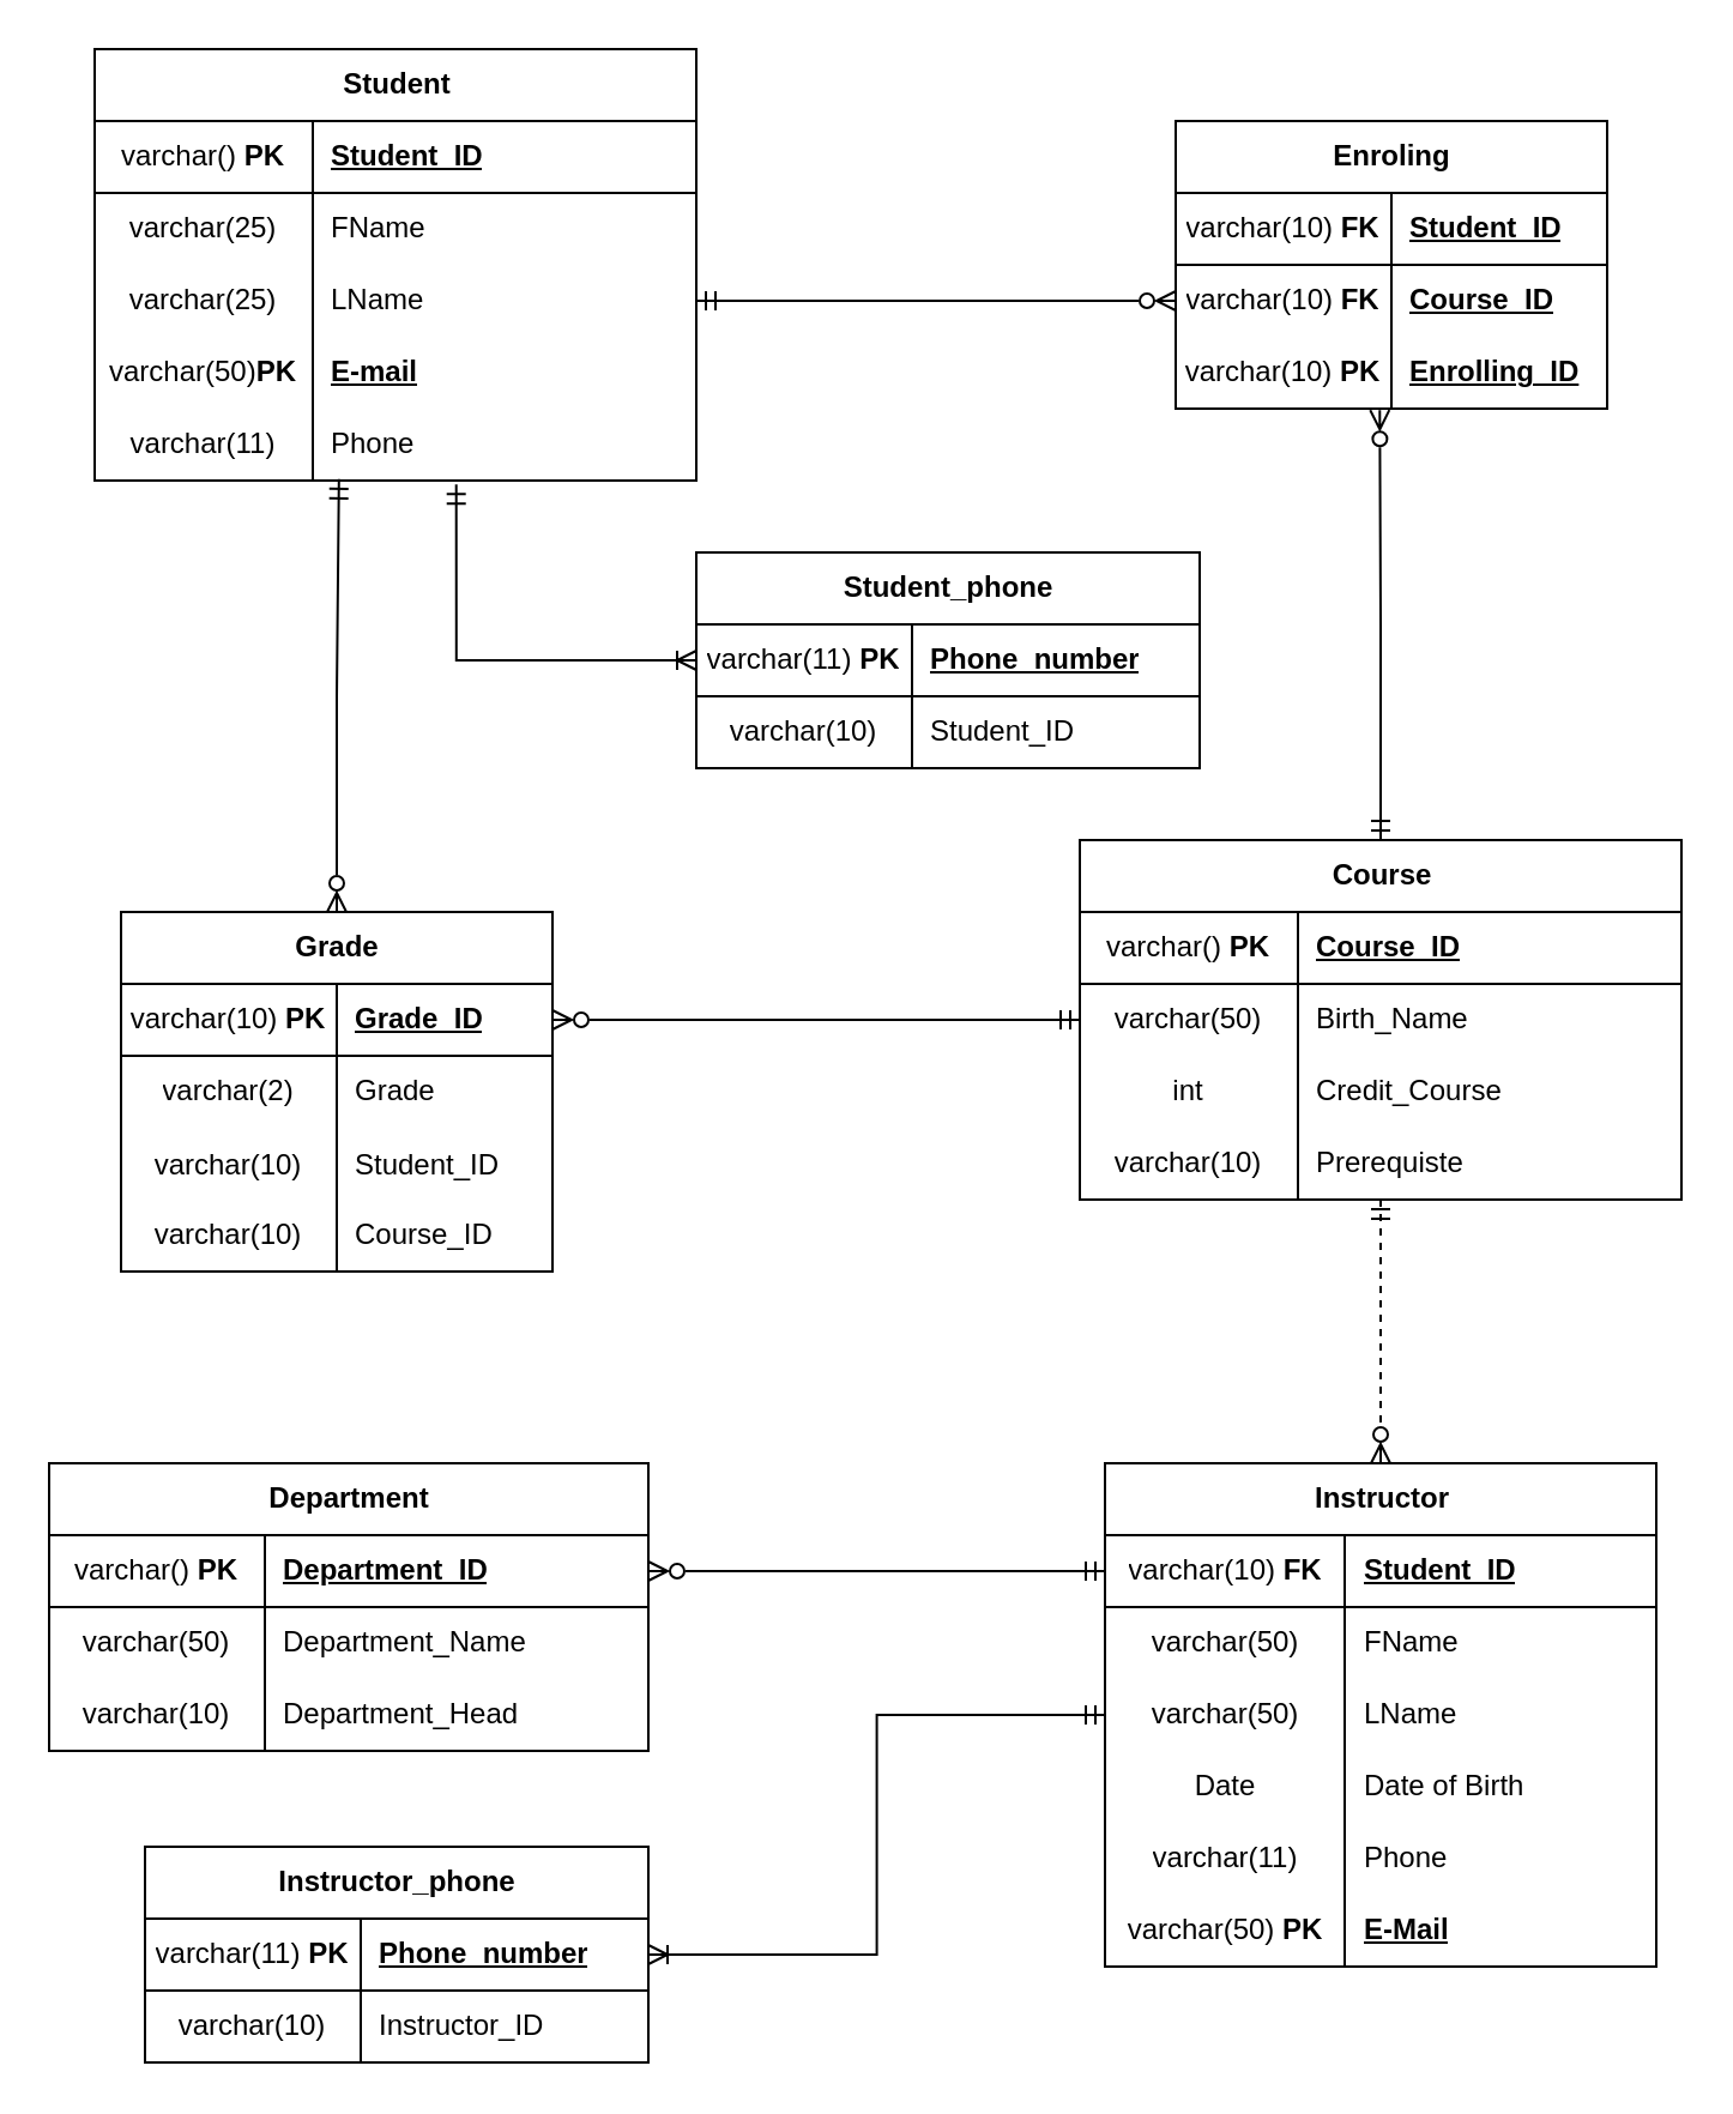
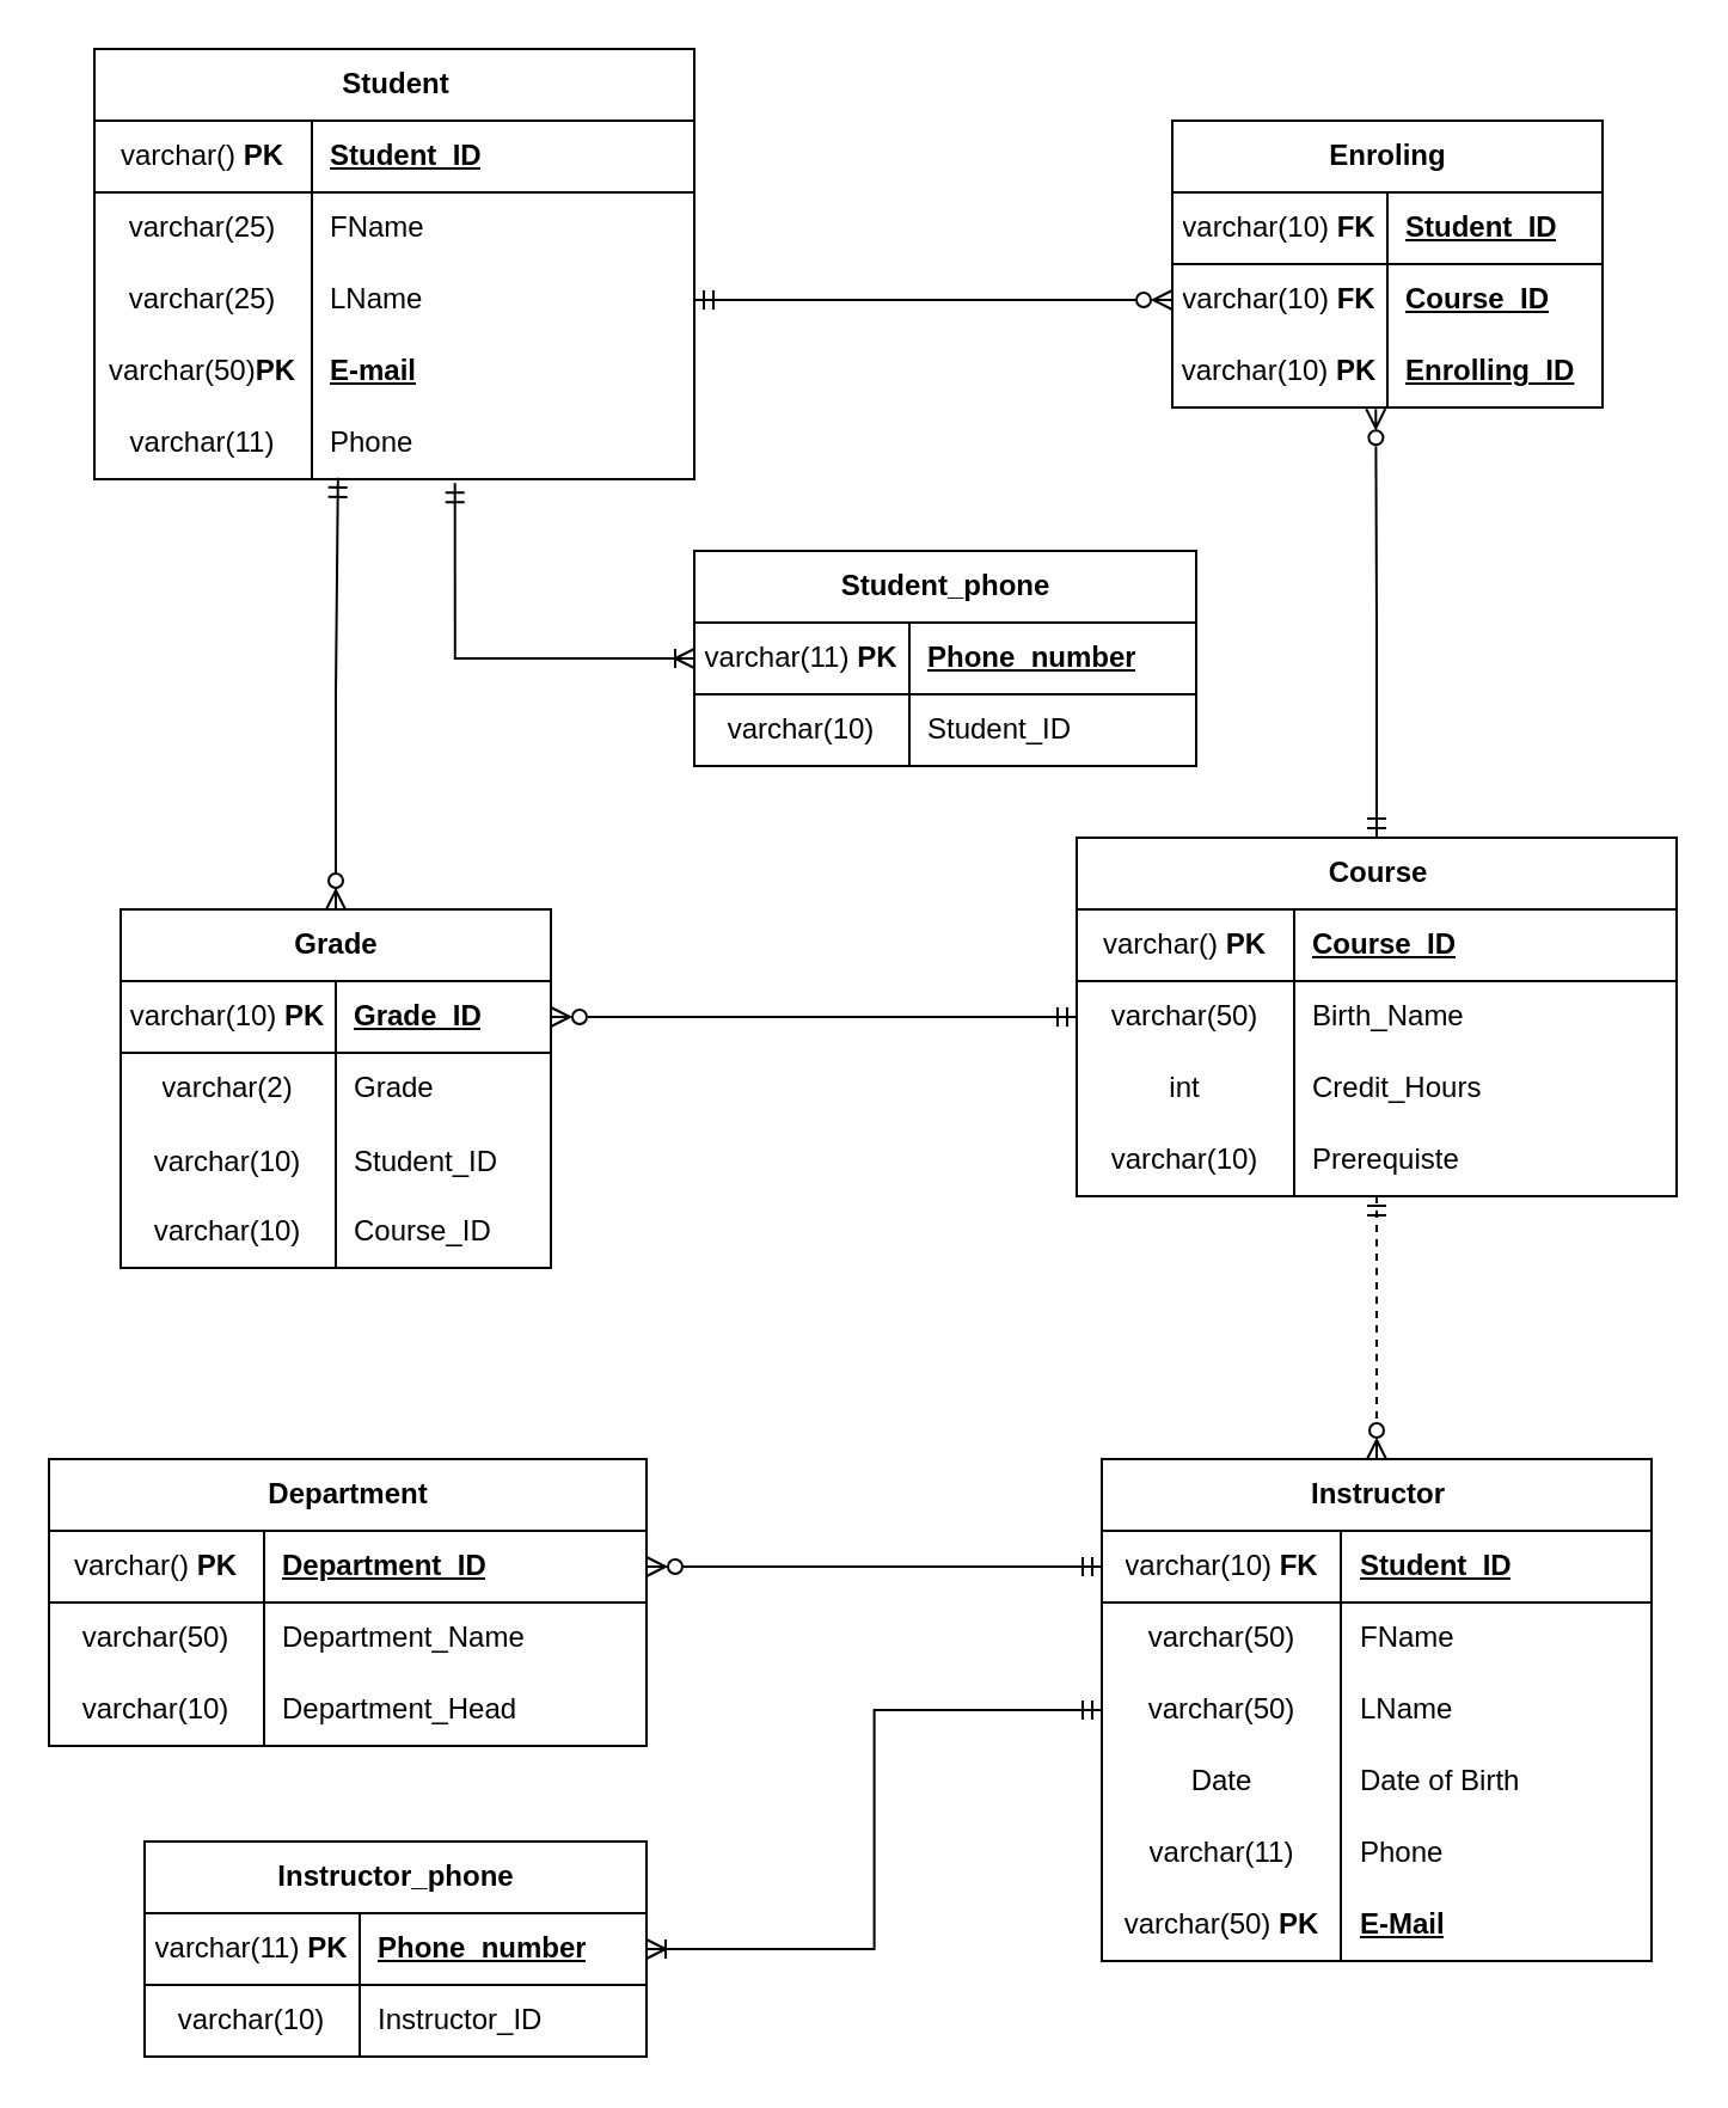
- <mxCell id="52" value="Credit_Course" style="shape=partialRectangle;connectable=0;fillColor=none;top=0;left=0;bottom=0;right=0;align=left;spacingLeft=6;overflow=hidden;whiteSpace=wrap;html=1;" parent="50" vertex="1"><mxGeometry x="91" width="160" height="30" as="geometry"><mxRectangle width="160" height="30" as="alternateBounds" /></mxGeometry></mxCell>
+ <mxCell id="52" value="Credit_Hours" style="shape=partialRectangle;connectable=0;fillColor=none;top=0;left=0;bottom=0;right=0;align=left;spacingLeft=6;overflow=hidden;whiteSpace=wrap;html=1;" parent="50" vertex="1"><mxGeometry x="91" width="160" height="30" as="geometry"><mxRectangle width="160" height="30" as="alternateBounds" /></mxGeometry></mxCell>
